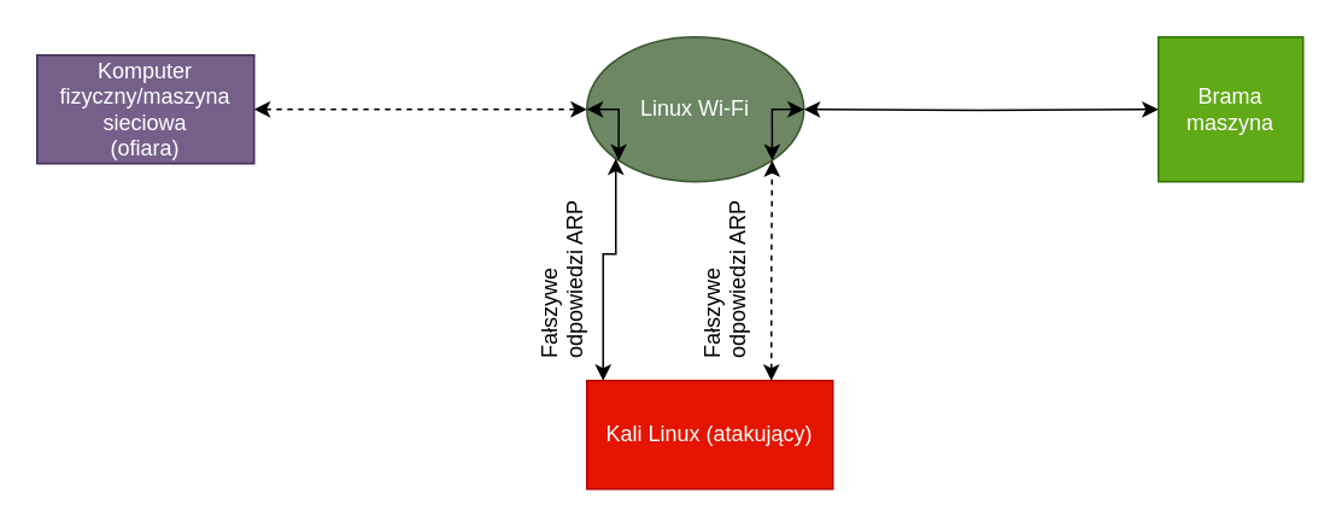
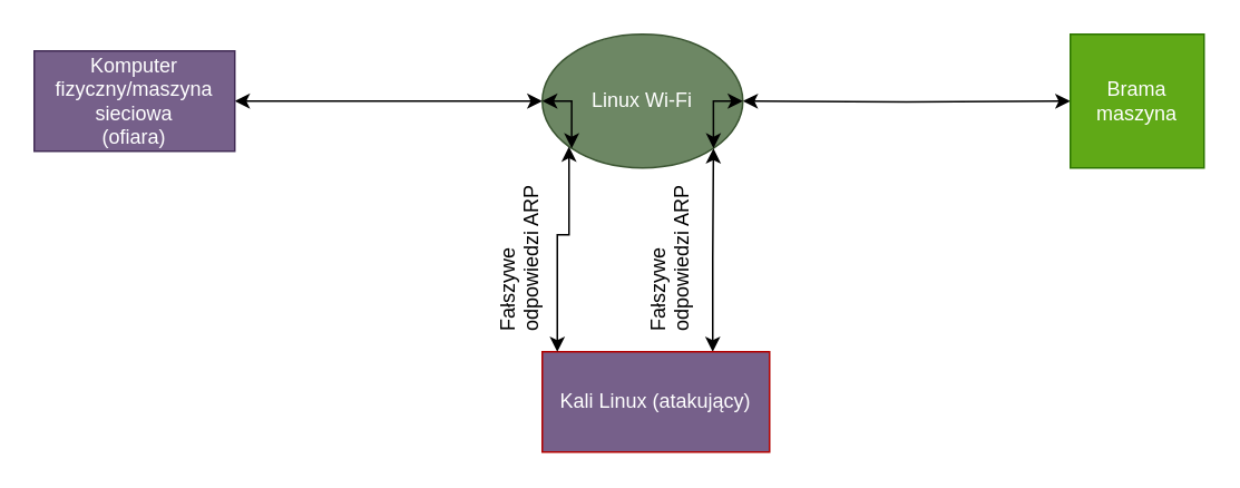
- <mxCell id="2" style="edgeStyle=orthogonalEdgeStyle;rounded=0;orthogonalLoop=1;jettySize=auto;html=1;startArrow=classic;startFill=1;dashed=1;" edge="1" parent="1" source="3" target="5"><mxGeometry relative="1" as="geometry" /></mxCell>
+ <mxCell id="2" style="edgeStyle=orthogonalEdgeStyle;rounded=0;orthogonalLoop=1;jettySize=auto;html=1;startArrow=classic;startFill=1;" edge="1" parent="1" source="3" target="5"><mxGeometry relative="1" as="geometry" /></mxCell>
- <mxCell id="6" style="edgeStyle=orthogonalEdgeStyle;rounded=0;orthogonalLoop=1;jettySize=auto;html=1;exitX=0.75;exitY=0;exitDx=0;exitDy=0;entryX=1;entryY=1;entryDx=0;entryDy=0;startArrow=classic;startFill=1;dashed=1;" edge="1" parent="1" source="7" target="5"><mxGeometry relative="1" as="geometry" /></mxCell>
+ <mxCell id="6" style="edgeStyle=orthogonalEdgeStyle;rounded=0;orthogonalLoop=1;jettySize=auto;html=1;exitX=0.75;exitY=0;exitDx=0;exitDy=0;entryX=1;entryY=1;entryDx=0;entryDy=0;startArrow=classic;startFill=1;" edge="1" parent="1" source="7" target="5"><mxGeometry relative="1" as="geometry" /></mxCell>
- <mxCell id="7" value="&lt;div&gt;Kali Linux (atakujący)&lt;/div&gt;" style="rounded=0;whiteSpace=wrap;html=1;fillColor=#e51400;fontColor=#ffffff;strokeColor=#B20000;" vertex="1" parent="1"><mxGeometry x="324" y="210" width="136" height="60" as="geometry" /></mxCell>
+ <mxCell id="7" value="&lt;div&gt;Kali Linux (atakujący)&lt;/div&gt;" style="rounded=0;whiteSpace=wrap;html=1;fillColor=#76608a;fontColor=#ffffff;strokeColor=#B20000;" vertex="1" parent="1"><mxGeometry x="324" y="210" width="136" height="60" as="geometry" /></mxCell>
